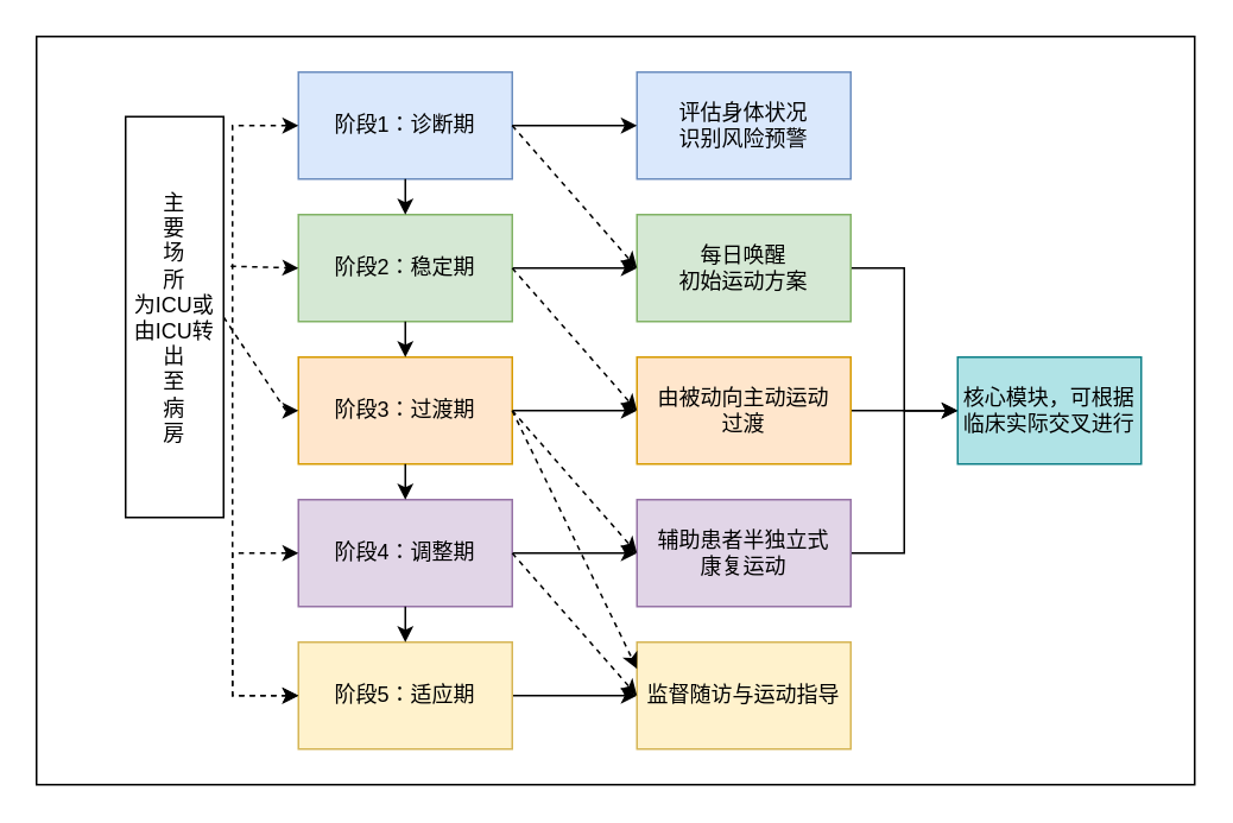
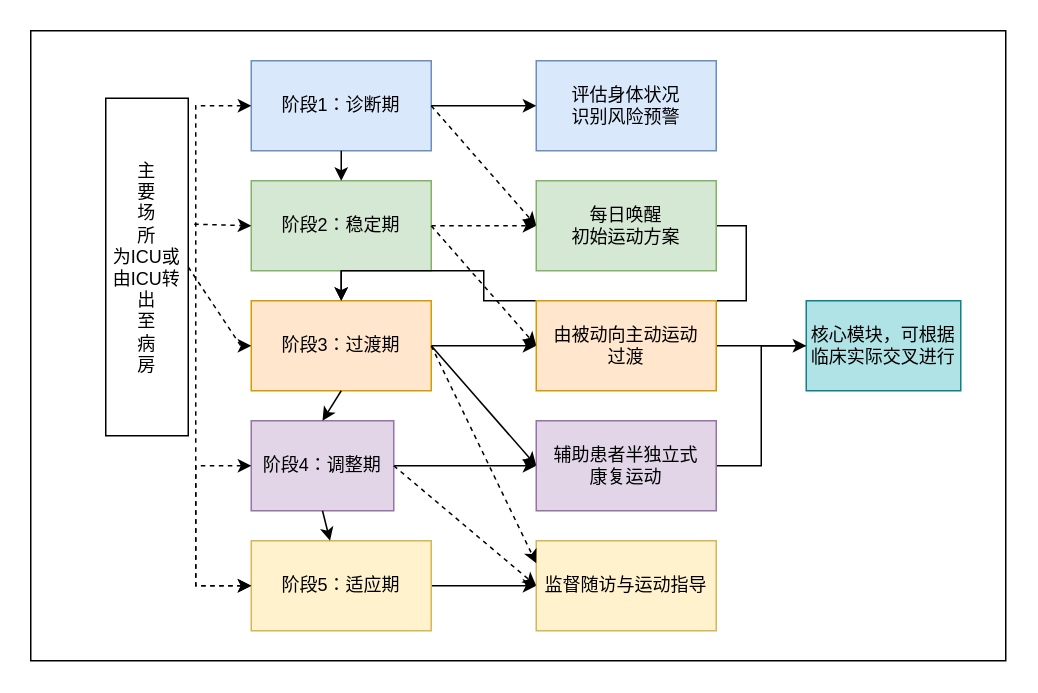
- <mxCell id="3" style="edgeStyle=orthogonalEdgeStyle;rounded=0;orthogonalLoop=1;jettySize=auto;html=1;exitX=1;exitY=0.5;exitDx=0;exitDy=0;entryX=0;entryY=0.5;entryDx=0;entryDy=0;" edge="1" parent="1" source="4" target="14"><mxGeometry relative="1" as="geometry" /></mxCell>
+ <mxCell id="3" style="edgeStyle=orthogonalEdgeStyle;rounded=0;orthogonalLoop=1;jettySize=auto;html=1;exitX=1;exitY=0.5;exitDx=0;exitDy=0;entryX=0;entryY=0.5;entryDx=0;entryDy=0;dashed=1;" edge="1" parent="1" source="4" target="14"><mxGeometry relative="1" as="geometry" /></mxCell>
- <mxCell id="13" style="edgeStyle=orthogonalEdgeStyle;rounded=0;orthogonalLoop=1;jettySize=auto;html=1;exitX=1;exitY=0.5;exitDx=0;exitDy=0;entryX=0;entryY=0.5;entryDx=0;entryDy=0;" edge="1" parent="1" source="14" target="30"><mxGeometry relative="1" as="geometry" /></mxCell>
+ <mxCell id="13" style="edgeStyle=orthogonalEdgeStyle;rounded=0;orthogonalLoop=1;jettySize=auto;html=1;exitX=1;exitY=0.5;exitDx=0;exitDy=0;" edge="1" parent="1" source="14" target="7"><mxGeometry relative="1" as="geometry" /></mxCell>
- <mxCell id="21" value="" style="endArrow=classic;html=1;rounded=0;entryX=0;entryY=0.5;entryDx=0;entryDy=0;exitX=1;exitY=0.5;exitDx=0;exitDy=0;dashed=1;" edge="1" parent="1" source="7" target="18"><mxGeometry width="50" height="50" relative="1" as="geometry"><mxPoint x="347" y="270" as="sourcePoint" /><mxPoint x="397" y="220" as="targetPoint" /></mxGeometry></mxCell>
+ <mxCell id="21" value="" style="endArrow=classic;html=1;rounded=0;entryX=0;entryY=0.5;entryDx=0;entryDy=0;exitX=1;exitY=0.5;exitDx=0;exitDy=0;dashed=0;" edge="1" parent="1" source="7" target="18"><mxGeometry width="50" height="50" relative="1" as="geometry"><mxPoint x="347" y="270" as="sourcePoint" /><mxPoint x="397" y="220" as="targetPoint" /></mxGeometry></mxCell>
- <mxCell id="9" value="阶段4：调整期" style="rounded=0;whiteSpace=wrap;html=1;fillColor=#e1d5e7;strokeColor=#9673a6;" vertex="1" parent="1"><mxGeometry x="167" y="280" width="120" height="60" as="geometry" /></mxCell>
+ <mxCell id="9" value="阶段4：调整期" style="rounded=0;whiteSpace=wrap;html=1;fillColor=#e1d5e7;strokeColor=#9673a6;" vertex="1" parent="1"><mxGeometry x="167" y="280" width="95" height="60" as="geometry" /></mxCell>
